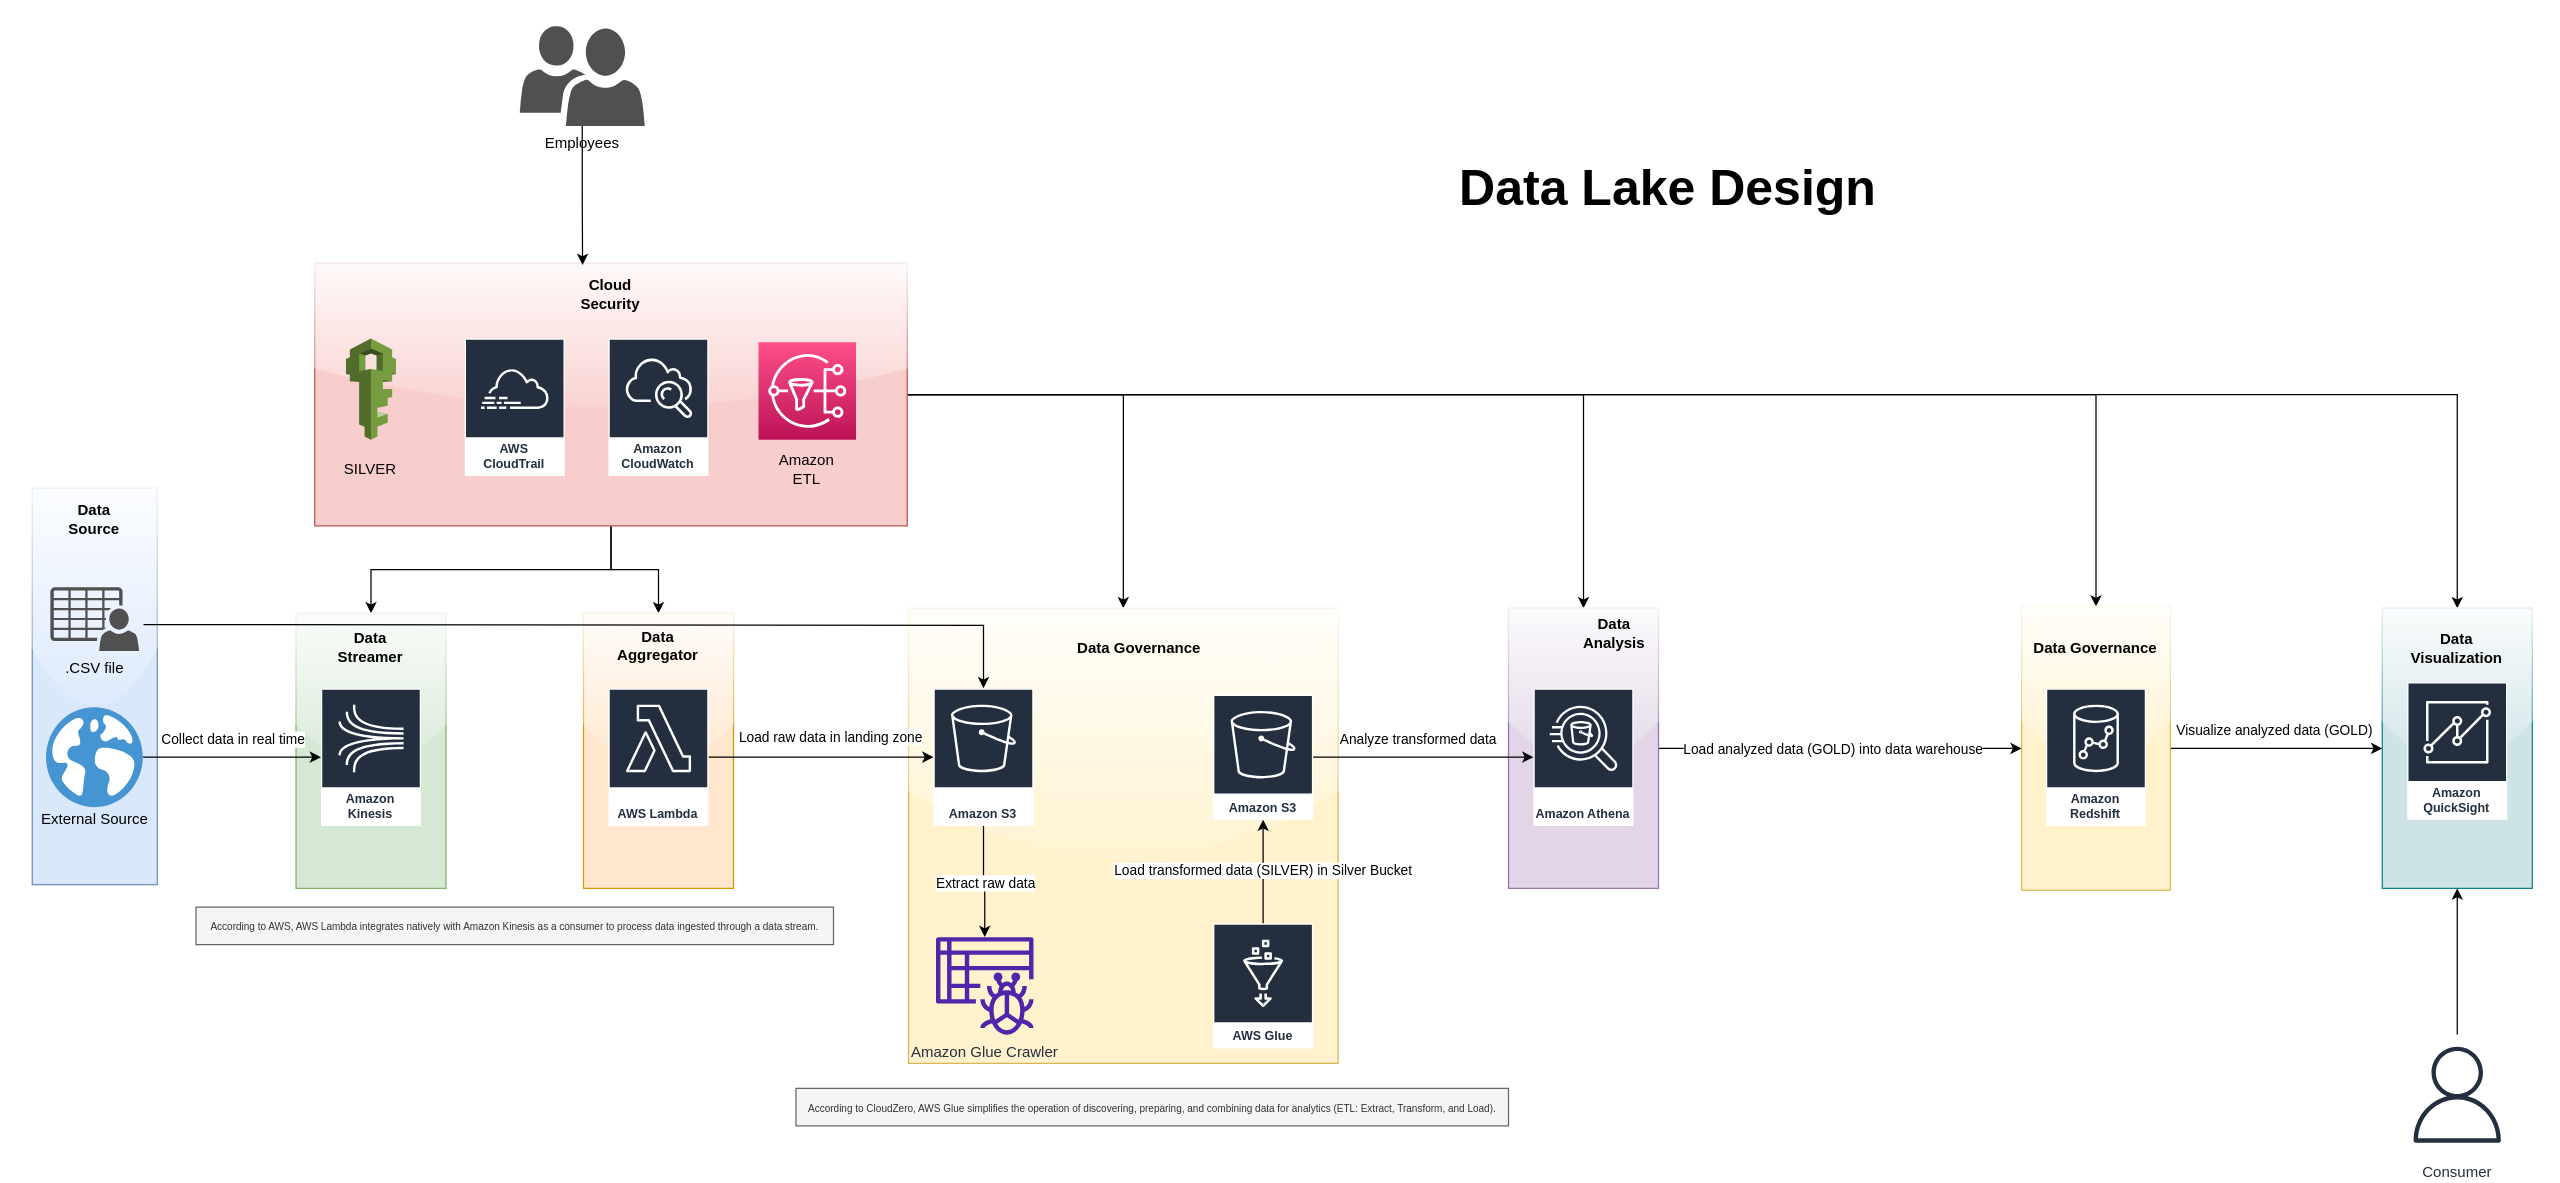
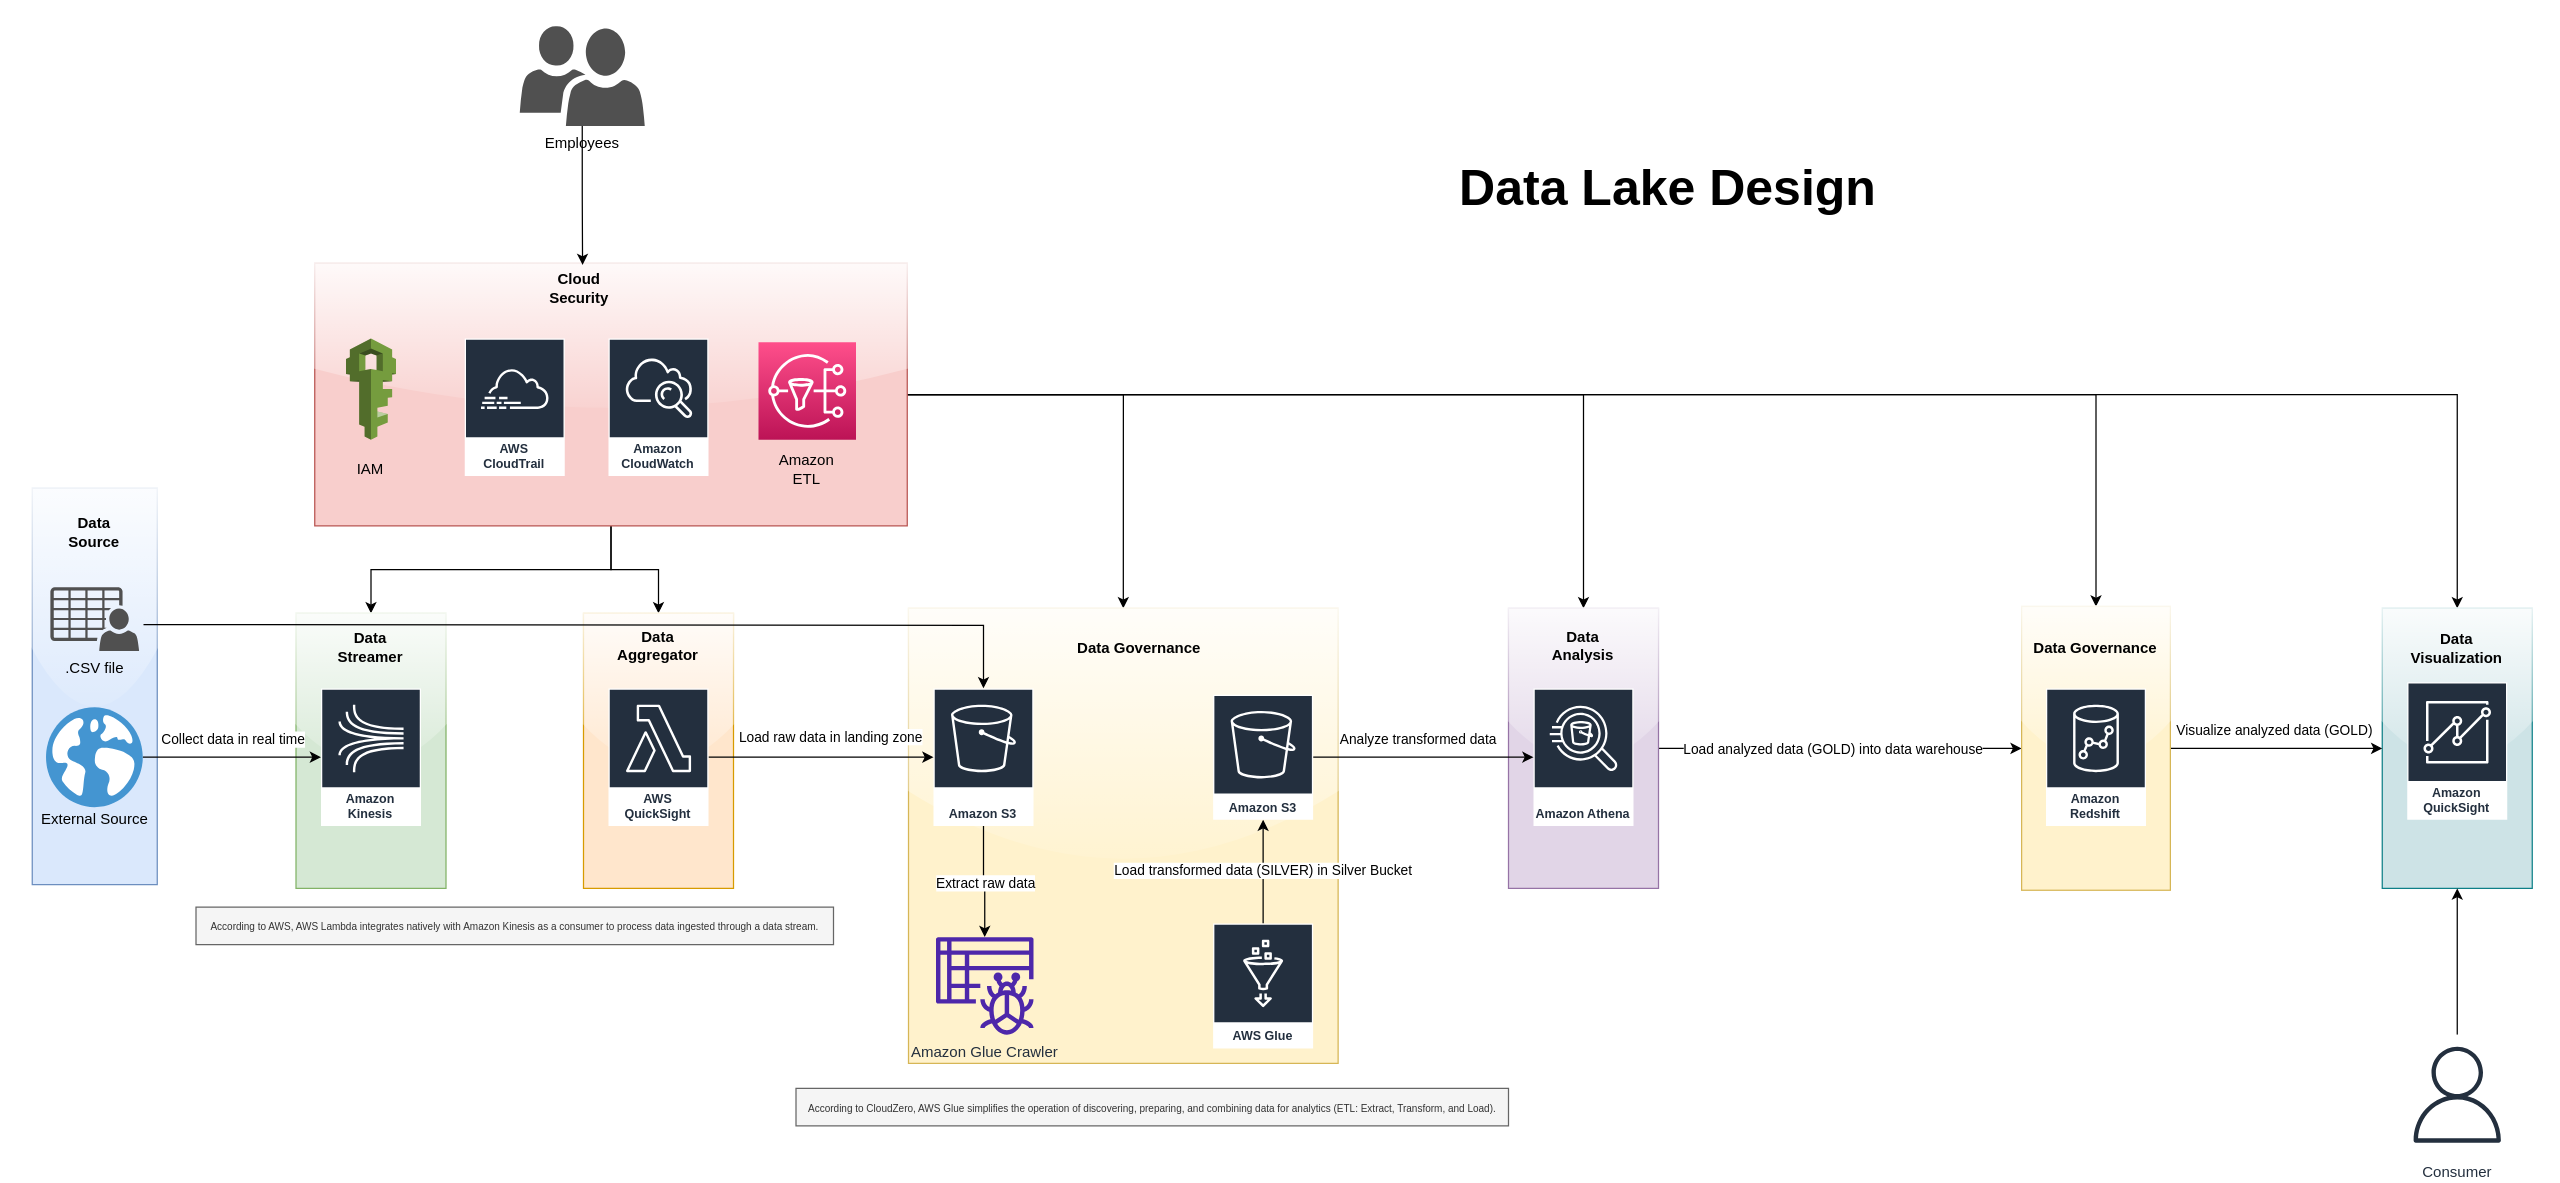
- <mxCell id="49" value="&lt;b&gt;Cloud Security&lt;/b&gt;" style="text;html=1;strokeColor=none;fillColor=none;align=center;verticalAlign=middle;whiteSpace=wrap;rounded=0;" parent="1" vertex="1"><mxGeometry x="458.3" y="220" width="60" height="30" as="geometry" /></mxCell>
+ <mxCell id="49" value="&lt;b&gt;Cloud Security&lt;/b&gt;" style="text;html=1;strokeColor=none;fillColor=none;align=center;verticalAlign=middle;whiteSpace=wrap;rounded=0;" parent="1" vertex="1"><mxGeometry x="433.3" y="215" width="60" height="30" as="geometry" /></mxCell>
- <mxCell id="50" value="SILVER" style="text;html=1;strokeColor=none;fillColor=none;align=center;verticalAlign=middle;whiteSpace=wrap;rounded=0;" parent="1" vertex="1"><mxGeometry x="266.3" y="360" width="60" height="30" as="geometry" /></mxCell>
+ <mxCell id="50" value="IAM" style="text;html=1;strokeColor=none;fillColor=none;align=center;verticalAlign=middle;whiteSpace=wrap;rounded=0;" parent="1" vertex="1"><mxGeometry x="266.3" y="360" width="60" height="30" as="geometry" /></mxCell>
- <mxCell id="42" value="&lt;b&gt;Data Source&lt;/b&gt;" style="text;html=1;strokeColor=none;fillColor=none;align=center;verticalAlign=middle;whiteSpace=wrap;rounded=0;" parent="1" vertex="1"><mxGeometry x="45" y="400" width="60" height="30" as="geometry" /></mxCell>
+ <mxCell id="42" value="&lt;b&gt;Data Source&lt;/b&gt;" style="text;html=1;strokeColor=none;fillColor=none;align=center;verticalAlign=middle;whiteSpace=wrap;rounded=0;" parent="1" vertex="1"><mxGeometry x="45" y="410" width="60" height="30" as="geometry" /></mxCell>
- <mxCell id="47" value="&lt;b&gt;Data Analysis&lt;/b&gt;" style="text;html=1;strokeColor=none;fillColor=none;align=center;verticalAlign=middle;whiteSpace=wrap;rounded=0;" parent="1" vertex="1"><mxGeometry x="1261.3" y="491" width="60" height="30" as="geometry" /></mxCell>
+ <mxCell id="47" value="&lt;b&gt;Data Analysis&lt;/b&gt;" style="text;html=1;strokeColor=none;fillColor=none;align=center;verticalAlign=middle;whiteSpace=wrap;rounded=0;" parent="1" vertex="1"><mxGeometry x="1236.3" y="501" width="60" height="30" as="geometry" /></mxCell>
- <mxCell id="36" value="AWS Lambda" style="sketch=0;outlineConnect=0;fontColor=#232F3E;gradientColor=none;strokeColor=#ffffff;fillColor=#232F3E;dashed=0;verticalLabelPosition=middle;verticalAlign=bottom;align=center;html=1;whiteSpace=wrap;fontSize=10;fontStyle=1;spacing=3;shape=mxgraph.aws4.productIcon;prIcon=mxgraph.aws4.lambda;" parent="1" vertex="1"><mxGeometry x="486.3" y="550" width="80" height="110" as="geometry" /></mxCell>
+ <mxCell id="36" value="AWS QuickSight" style="sketch=0;outlineConnect=0;fontColor=#232F3E;gradientColor=none;strokeColor=#ffffff;fillColor=#232F3E;dashed=0;verticalLabelPosition=middle;verticalAlign=bottom;align=center;html=1;whiteSpace=wrap;fontSize=10;fontStyle=1;spacing=3;shape=mxgraph.aws4.productIcon;prIcon=mxgraph.aws4.lambda;" parent="1" vertex="1"><mxGeometry x="486.3" y="550" width="80" height="110" as="geometry" /></mxCell>
